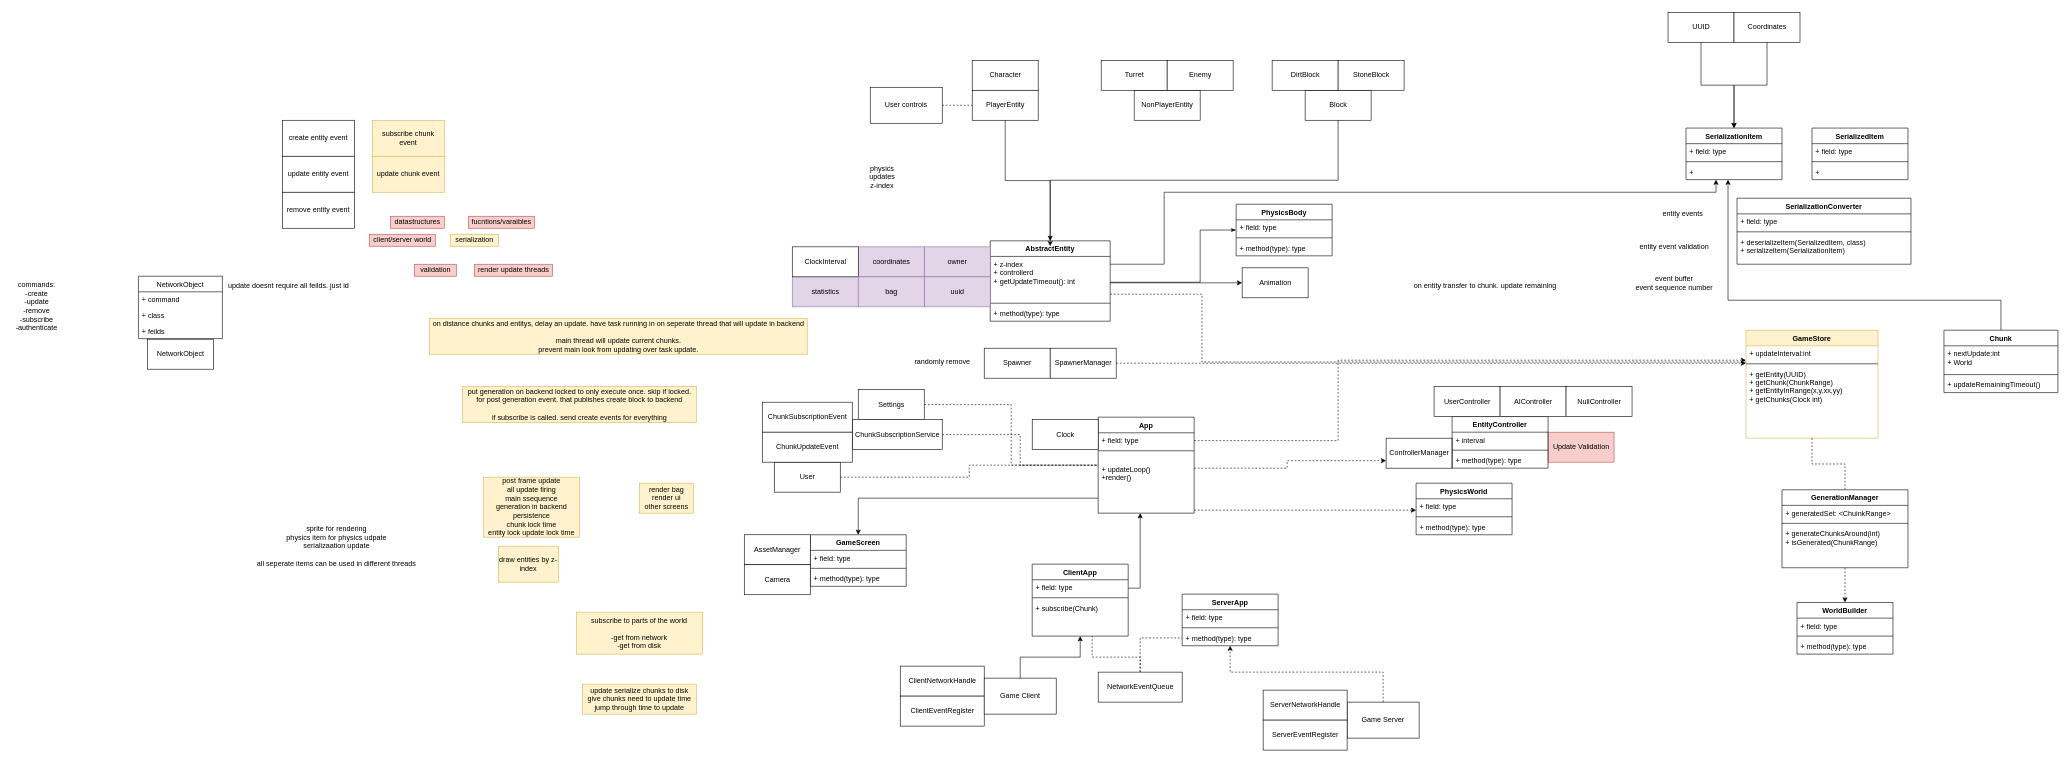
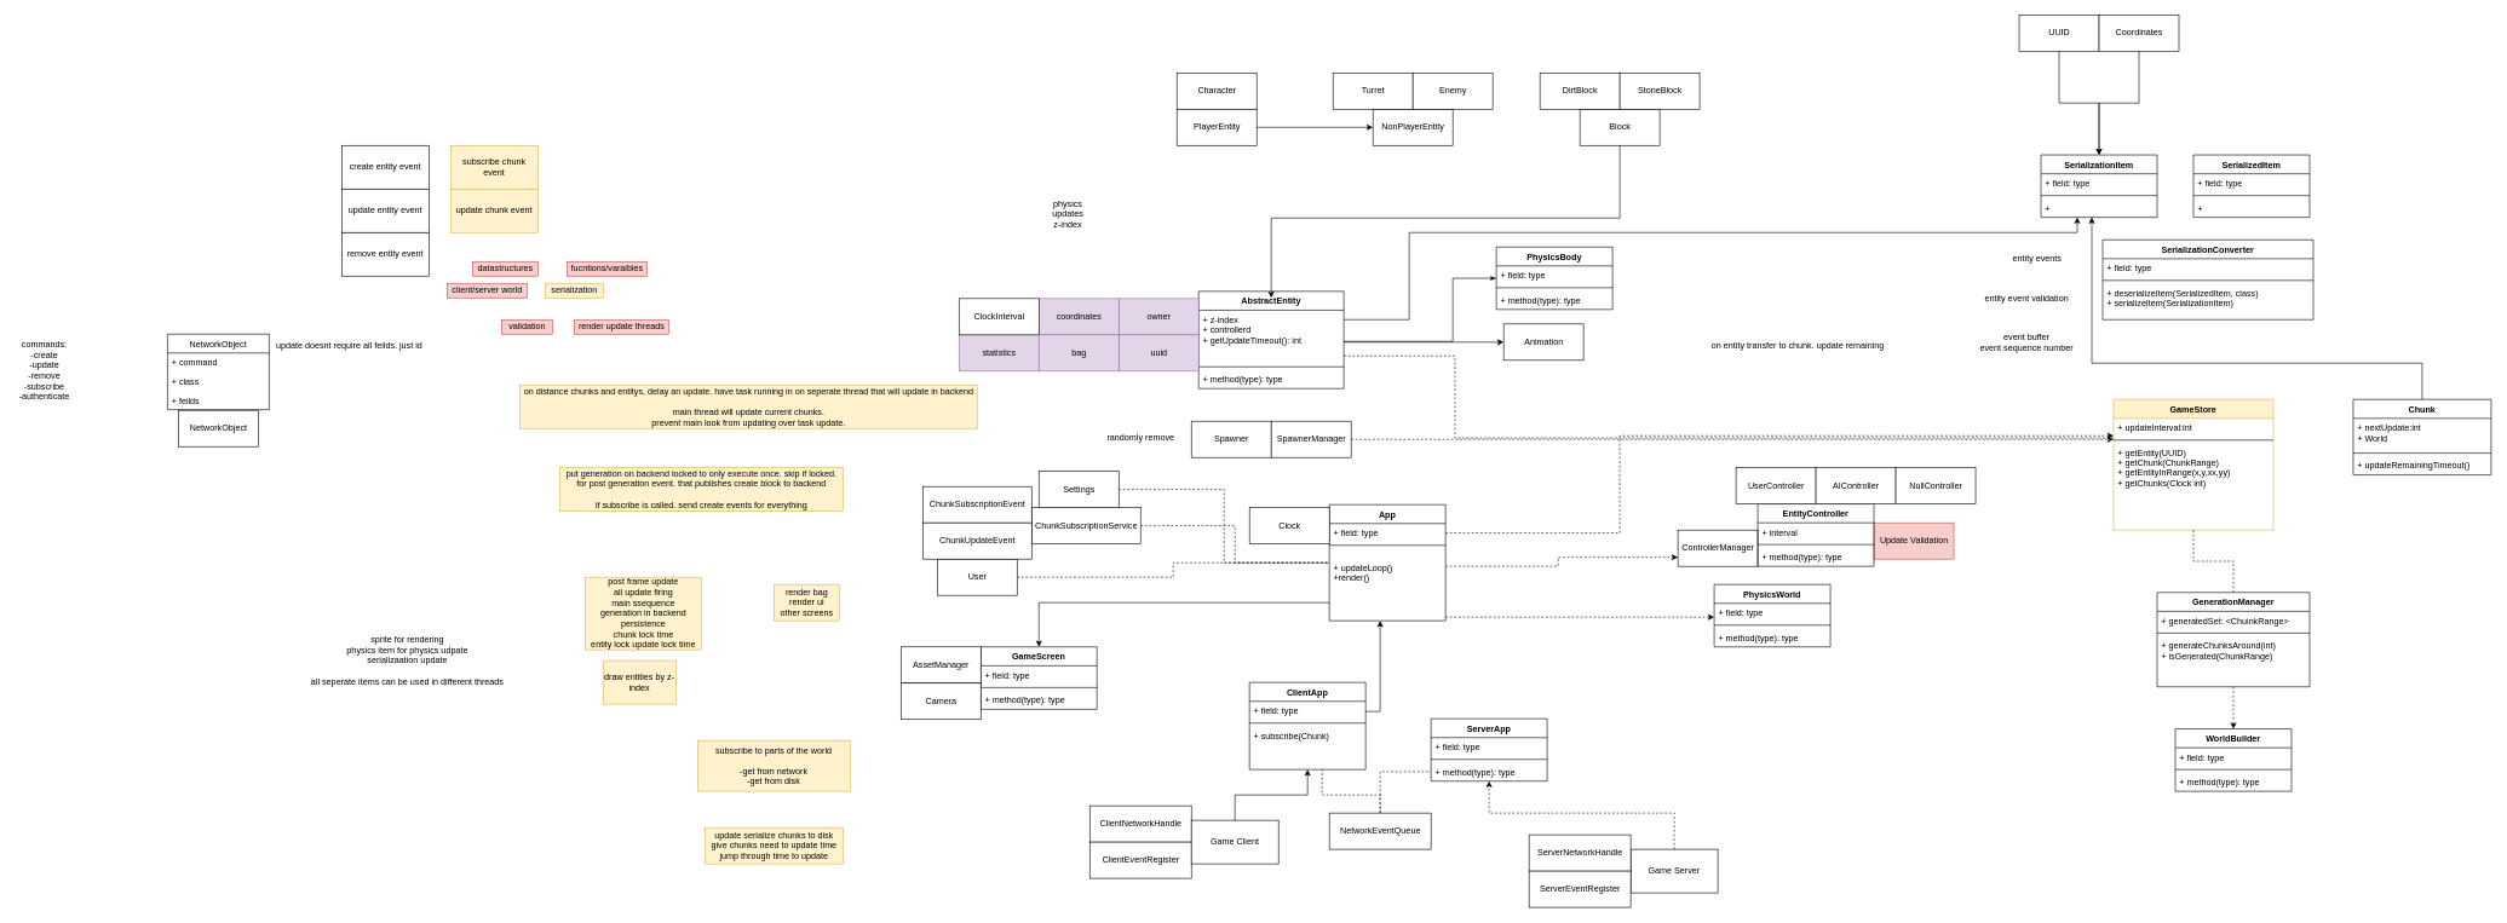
- <mxCell id="4" value="User controls" style="rounded=0;whiteSpace=wrap;html=1;" parent="1" vertex="1"><mxGeometry x="1450" y="145" width="120" height="60" as="geometry" /></mxCell>
- <mxCell id="3" style="edgeStyle=none;rounded=0;orthogonalLoop=1;jettySize=auto;html=1;entryX=0;entryY=0.5;entryDx=0;entryDy=0;dashed=1;endArrow=none;endFill=0;" parent="1" source="4" target="50" edge="1"><mxGeometry relative="1" as="geometry" /></mxCell>
- <mxCell id="159" style="edgeStyle=orthogonalEdgeStyle;rounded=0;orthogonalLoop=1;jettySize=auto;html=1;endArrow=classic;endFill=1;" parent="1" source="50" target="103" edge="1"><mxGeometry relative="1" as="geometry" /></mxCell>
+ <mxCell id="159" style="edgeStyle=orthogonalEdgeStyle;rounded=0;orthogonalLoop=1;jettySize=auto;html=1;endArrow=classic;endFill=1;" parent="1" source="50" target="45" edge="1"><mxGeometry relative="1" as="geometry" /></mxCell>
